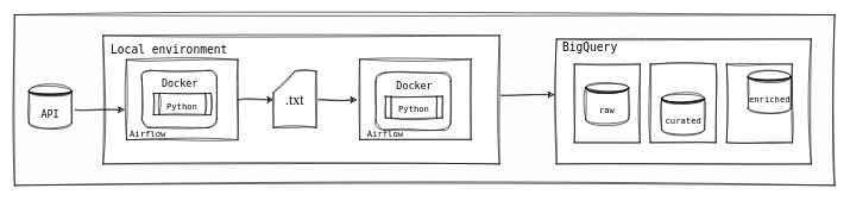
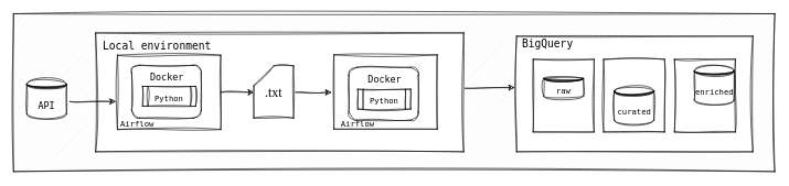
- <mxCell id="9" value="&lt;pre&gt;raw&lt;/pre&gt;" style="shape=datastore;whiteSpace=wrap;html=1;sketch=1;curveFitting=1;jiggle=2;" vertex="1" parent="1"><mxGeometry x="821" y="114" width="60" height="60" as="geometry" /></mxCell>
+ <mxCell id="9" value="&lt;pre&gt;raw&lt;/pre&gt;" style="shape=datastore;whiteSpace=wrap;html=1;sketch=1;curveFitting=1;jiggle=2;" vertex="1" parent="1"><mxGeometry x="821" y="114" width="60" height="35" as="geometry" /></mxCell>
